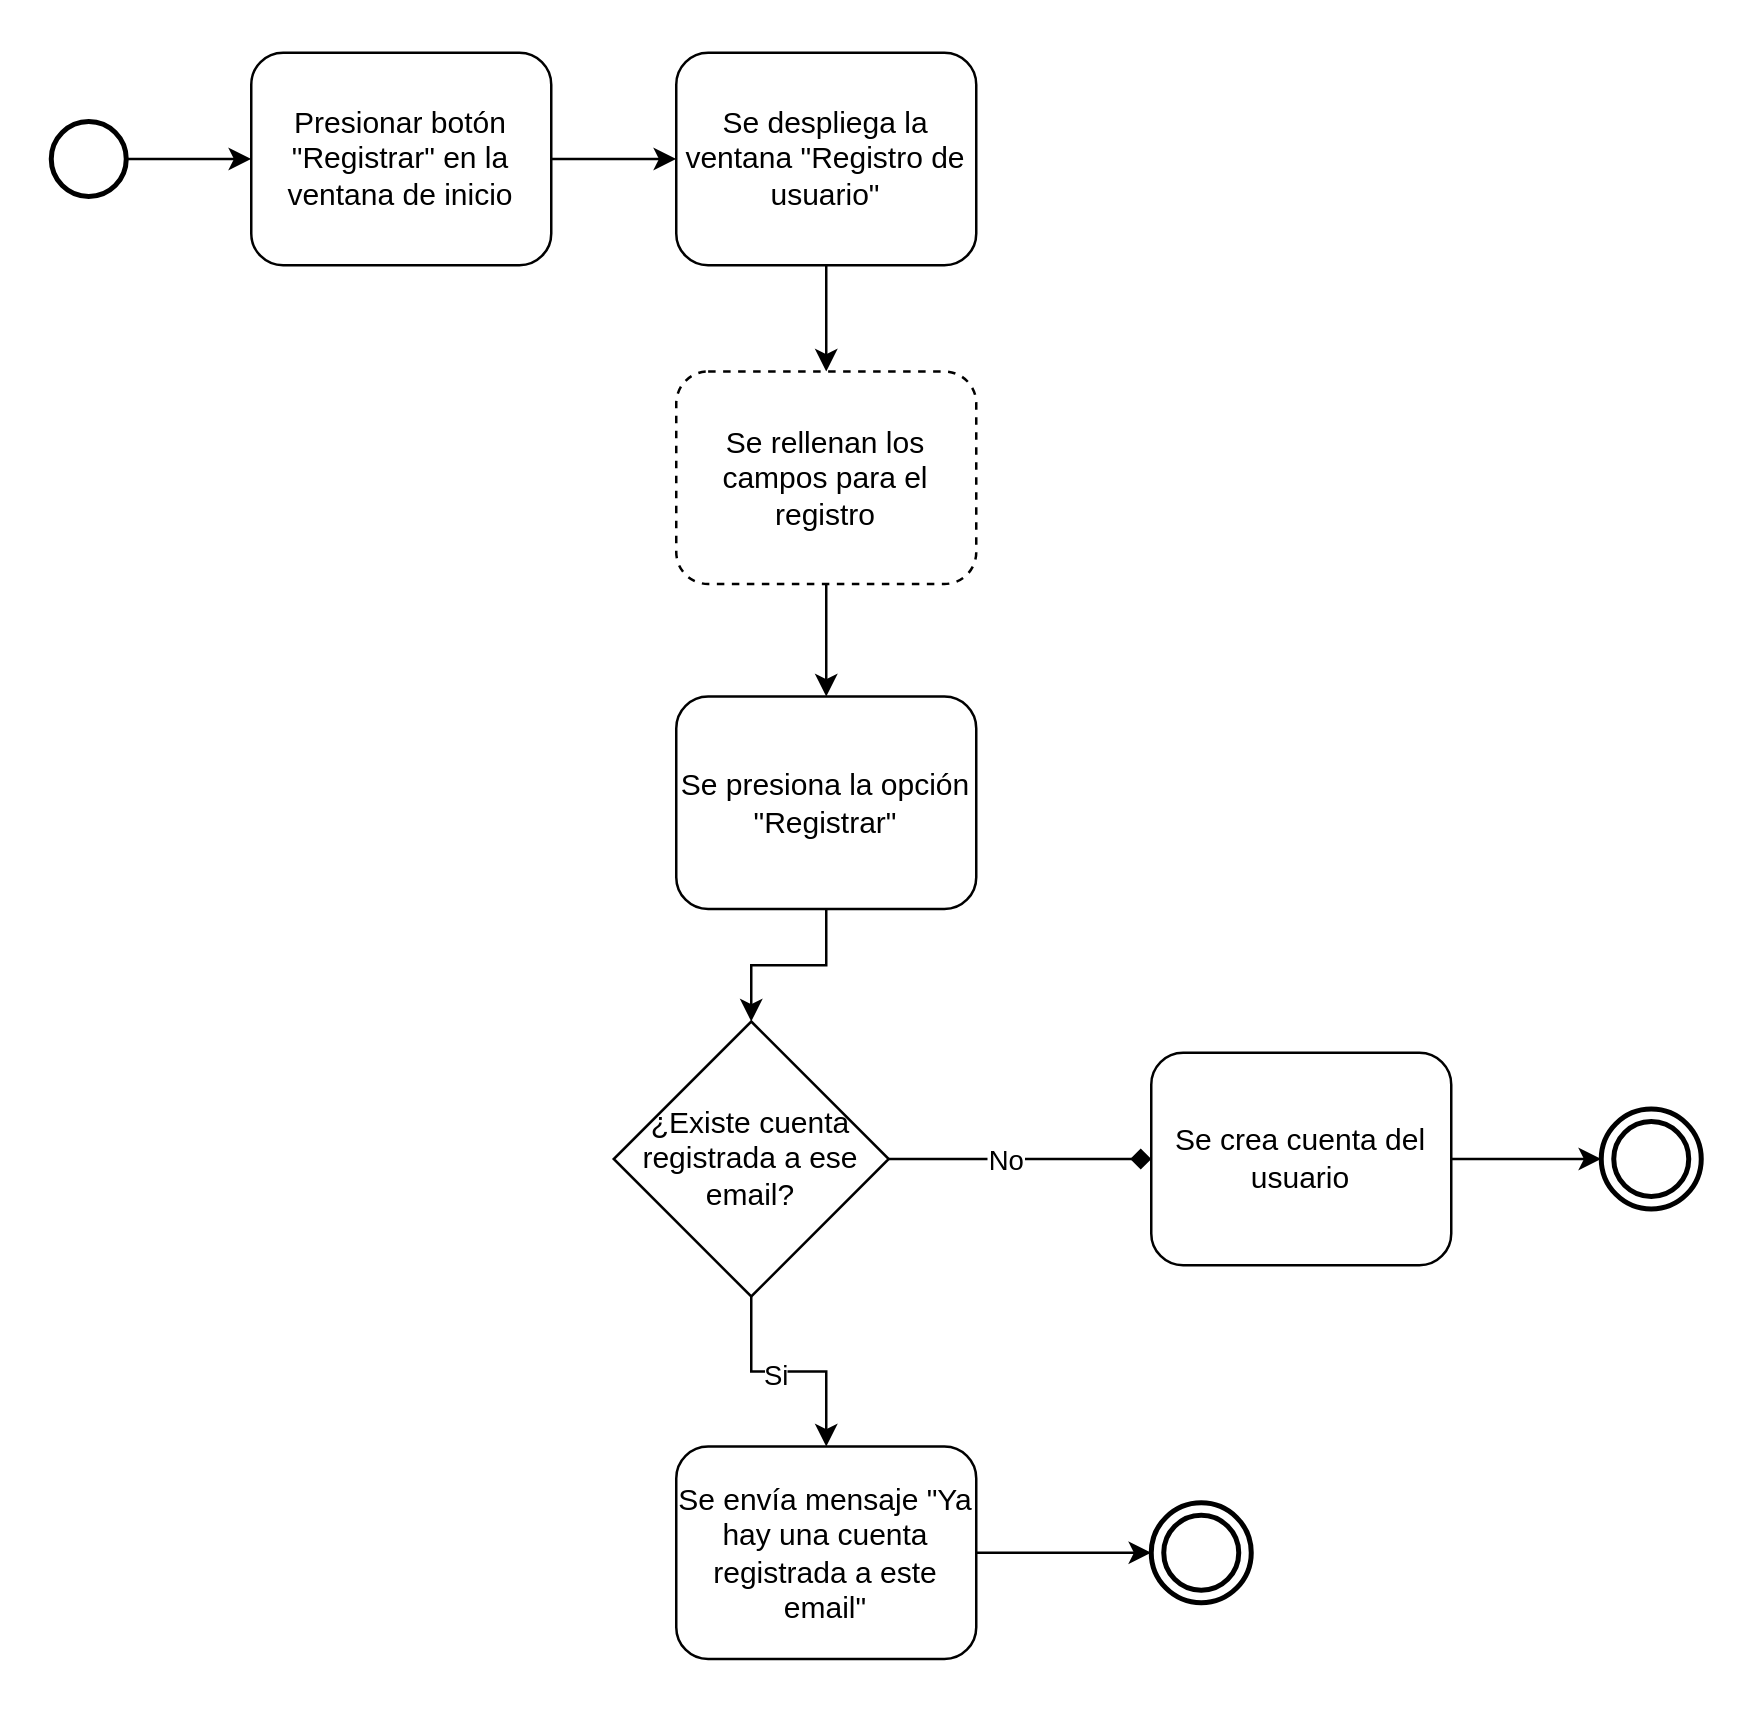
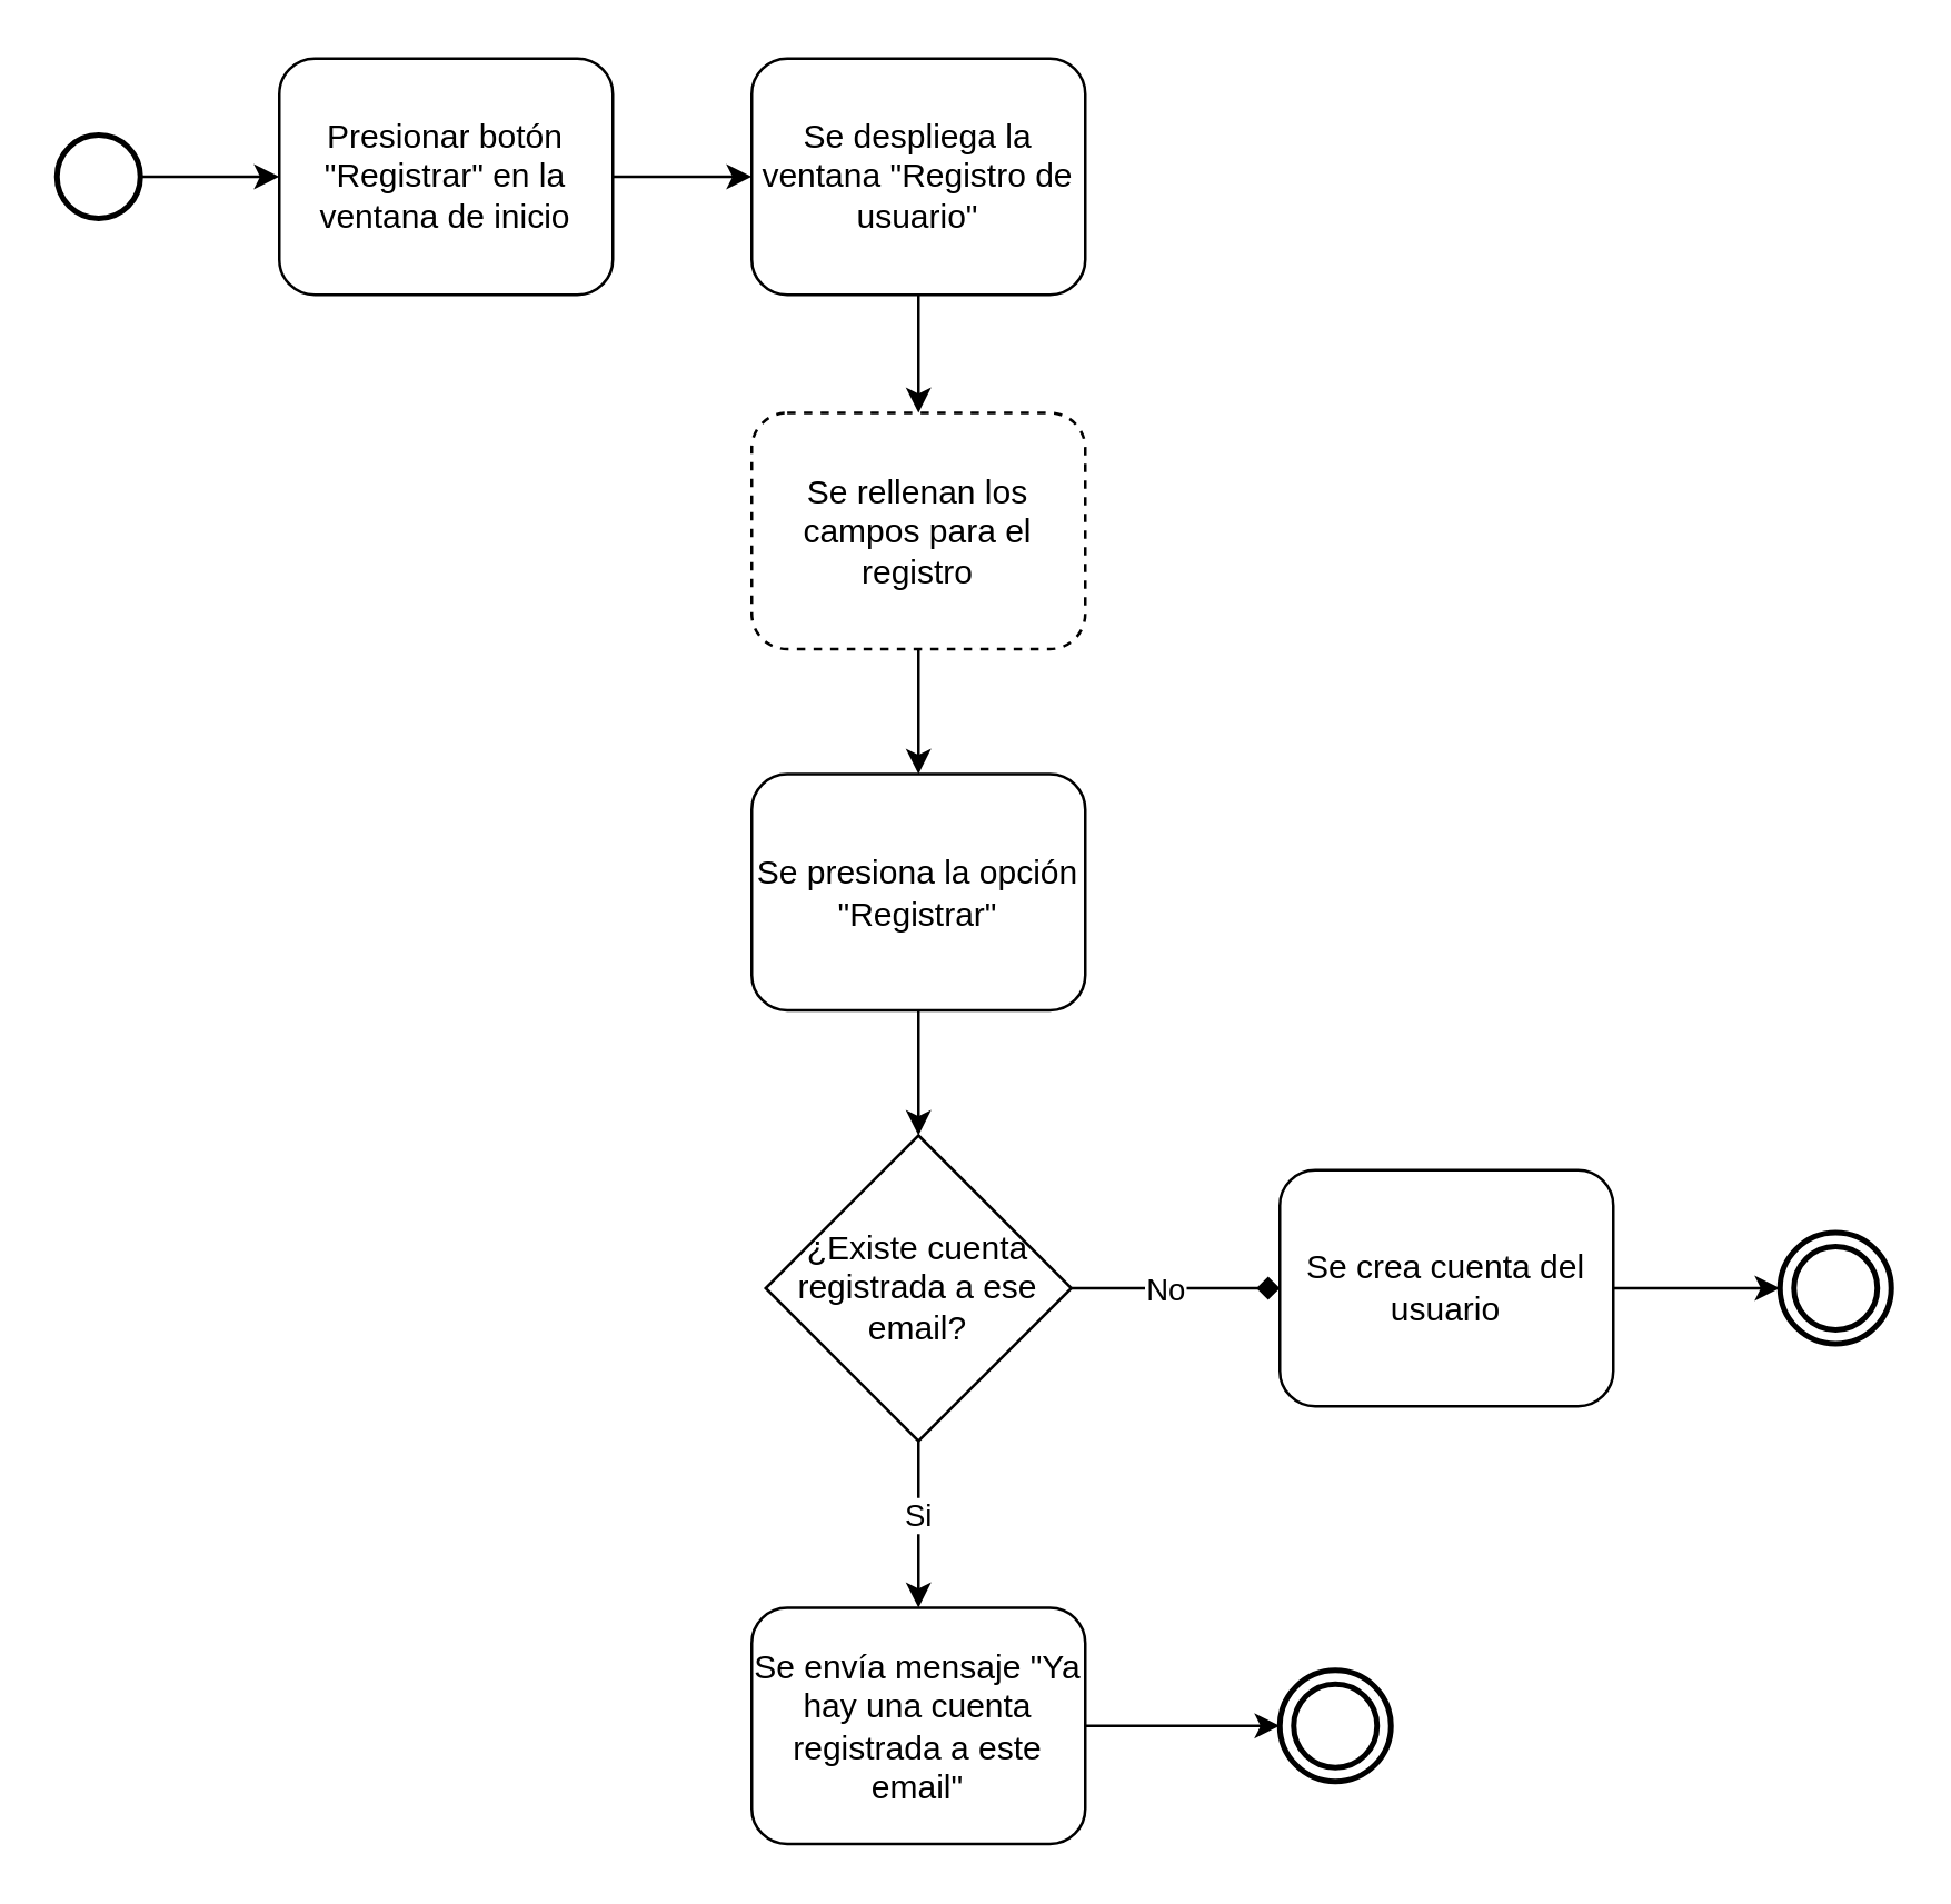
- <mxCell id="16" value="¿Existe cuenta registrada a ese email?" style="rhombus;whiteSpace=wrap;html=1;" vertex="1" parent="1"><mxGeometry x="245" y="408" width="110" height="110" as="geometry" /></mxCell>
+ <mxCell id="16" value="¿Existe cuenta registrada a ese email?" style="rhombus;whiteSpace=wrap;html=1;" vertex="1" parent="1"><mxGeometry x="275" y="408" width="110" height="110" as="geometry" /></mxCell>
